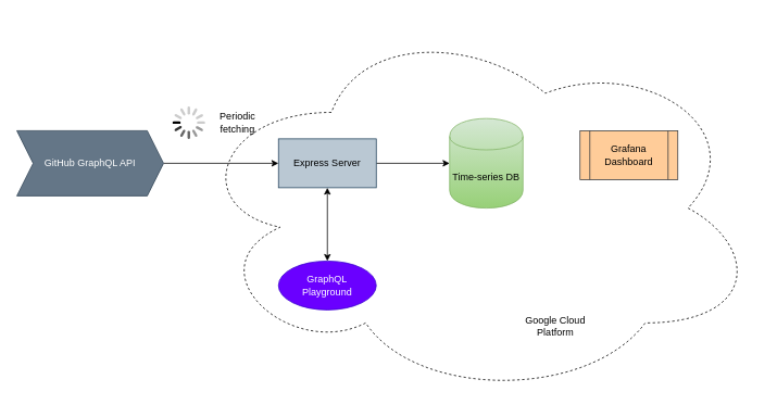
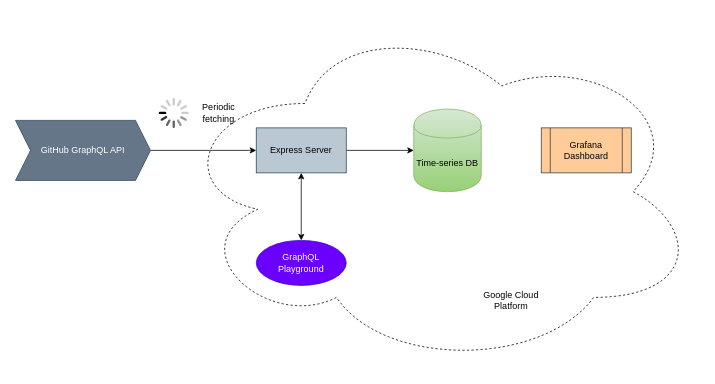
- <mxCell id="2" value="&lt;div&gt;Grafana Dashboard&lt;/div&gt;" style="shape=process;whiteSpace=wrap;html=1;backgroundOutline=1;fillColor=#ffcc99;strokeColor=#36393d;" vertex="1" parent="1"><mxGeometry x="711" y="160" width="120" height="60" as="geometry" /></mxCell>
+ <mxCell id="2" value="&lt;div&gt;Grafana Dashboard&lt;/div&gt;" style="shape=process;whiteSpace=wrap;html=1;backgroundOutline=1;fillColor=#ffcc99;strokeColor=#36393d;" vertex="1" parent="1"><mxGeometry x="721" y="170" width="120" height="60" as="geometry" /></mxCell>
